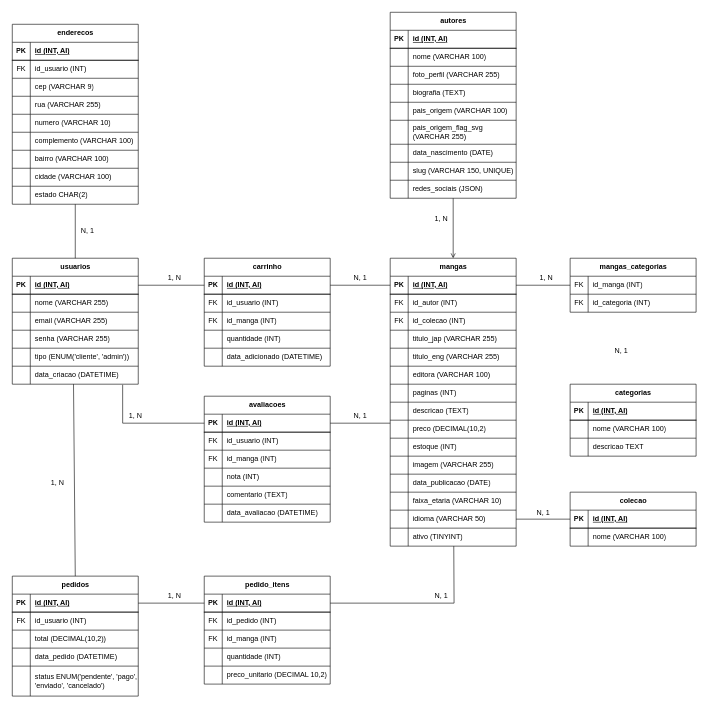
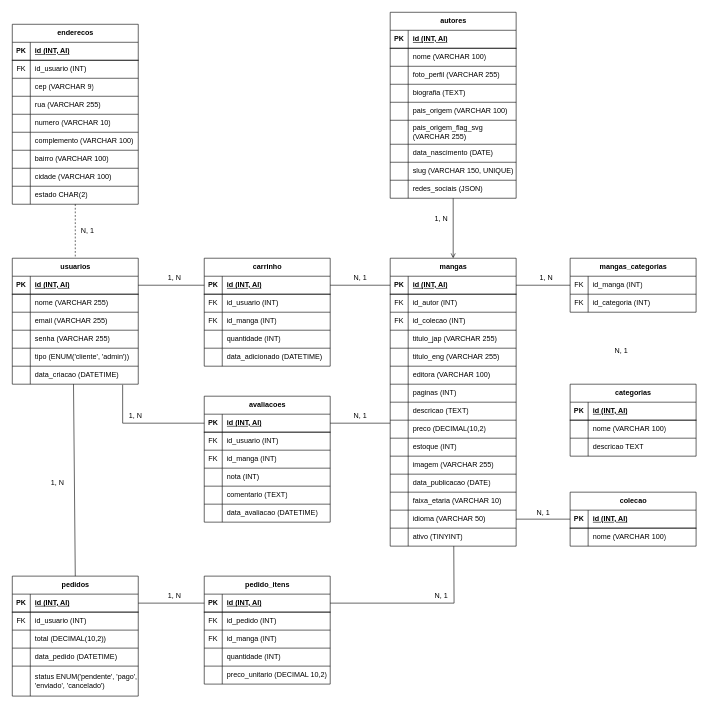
- <mxCell id="207" style="edgeStyle=orthogonalEdgeStyle;rounded=0;orthogonalLoop=1;jettySize=auto;html=1;entryX=0.5;entryY=0;entryDx=0;entryDy=0;endArrow=none;startFill=0;labelBackgroundColor=none;fontColor=default;" parent="1" source="208" target="3" edge="1"><mxGeometry relative="1" as="geometry" /></mxCell>
+ <mxCell id="207" style="edgeStyle=orthogonalEdgeStyle;rounded=0;orthogonalLoop=1;jettySize=auto;html=1;entryX=0.5;entryY=0;entryDx=0;entryDy=0;endArrow=none;startFill=0;labelBackgroundColor=none;fontColor=default;dashed=1;" parent="1" source="208" target="3" edge="1"><mxGeometry relative="1" as="geometry" /></mxCell>
